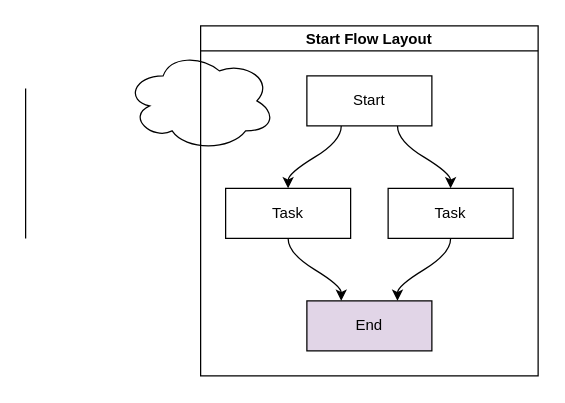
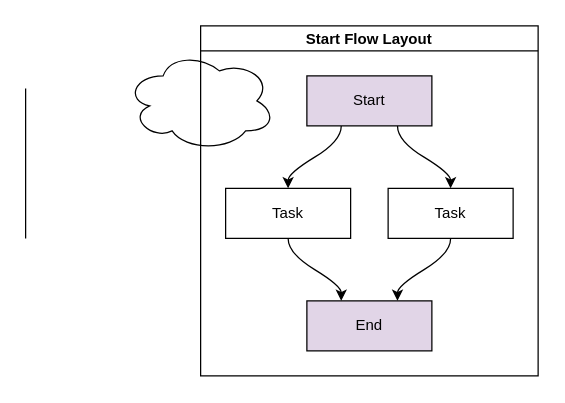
- <mxCell id="5" value="Start" style="whiteSpace=wrap;html=1;" parent="4" vertex="1"><mxGeometry x="85" y="40" width="100" height="40" as="geometry" /></mxCell>
+ <mxCell id="5" value="Start" style="whiteSpace=wrap;html=1;fillColor=#e1d5e7;" parent="4" vertex="1"><mxGeometry x="85" y="40" width="100" height="40" as="geometry" /></mxCell>
